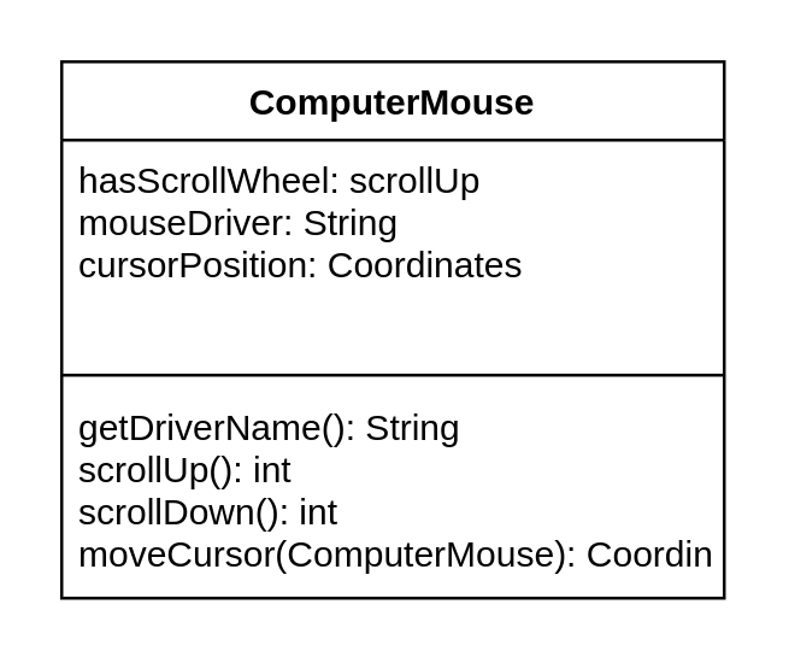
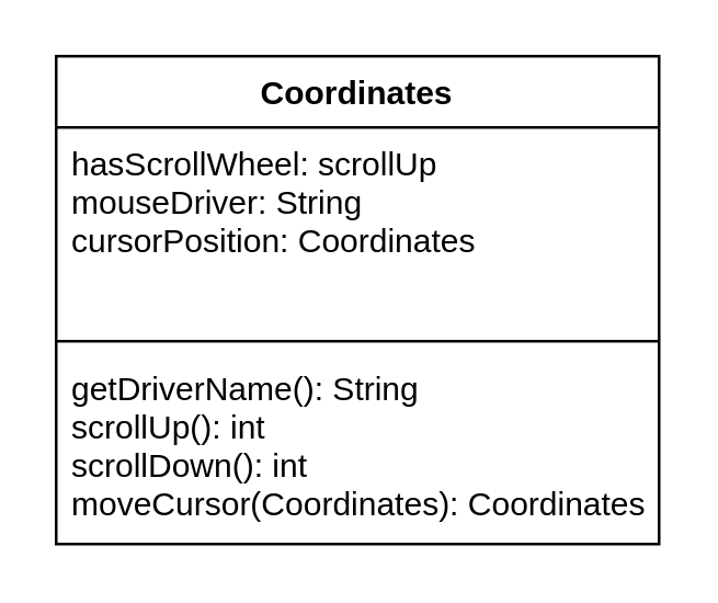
- <mxCell id="2" value="ComputerMouse" style="swimlane;fontStyle=1;align=center;verticalAlign=top;childLayout=stackLayout;horizontal=1;startSize=26;horizontalStack=0;resizeParent=1;resizeParentMax=0;resizeLast=0;collapsible=1;marginBottom=0;" vertex="1" parent="1"><mxGeometry x="20" y="20" width="220" height="178" as="geometry" /></mxCell>
+ <mxCell id="2" value="Coordinates" style="swimlane;fontStyle=1;align=center;verticalAlign=top;childLayout=stackLayout;horizontal=1;startSize=26;horizontalStack=0;resizeParent=1;resizeParentMax=0;resizeLast=0;collapsible=1;marginBottom=0;" vertex="1" parent="1"><mxGeometry x="20" y="20" width="220" height="178" as="geometry" /></mxCell>
- <mxCell id="5" value="getDriverName(): String&#10;scrollUp(): int&#10;scrollDown(): int&#10;moveCursor(ComputerMouse): Coordinates" style="text;strokeColor=none;fillColor=none;align=left;verticalAlign=top;spacingLeft=4;spacingRight=4;overflow=hidden;rotatable=0;points=[[0,0.5],[1,0.5]];portConstraint=eastwest;" vertex="1" parent="2"><mxGeometry y="108" width="220" height="70" as="geometry" /></mxCell>
+ <mxCell id="5" value="getDriverName(): String&#10;scrollUp(): int&#10;scrollDown(): int&#10;moveCursor(Coordinates): Coordinates" style="text;strokeColor=none;fillColor=none;align=left;verticalAlign=top;spacingLeft=4;spacingRight=4;overflow=hidden;rotatable=0;points=[[0,0.5],[1,0.5]];portConstraint=eastwest;" vertex="1" parent="2"><mxGeometry y="108" width="220" height="70" as="geometry" /></mxCell>
